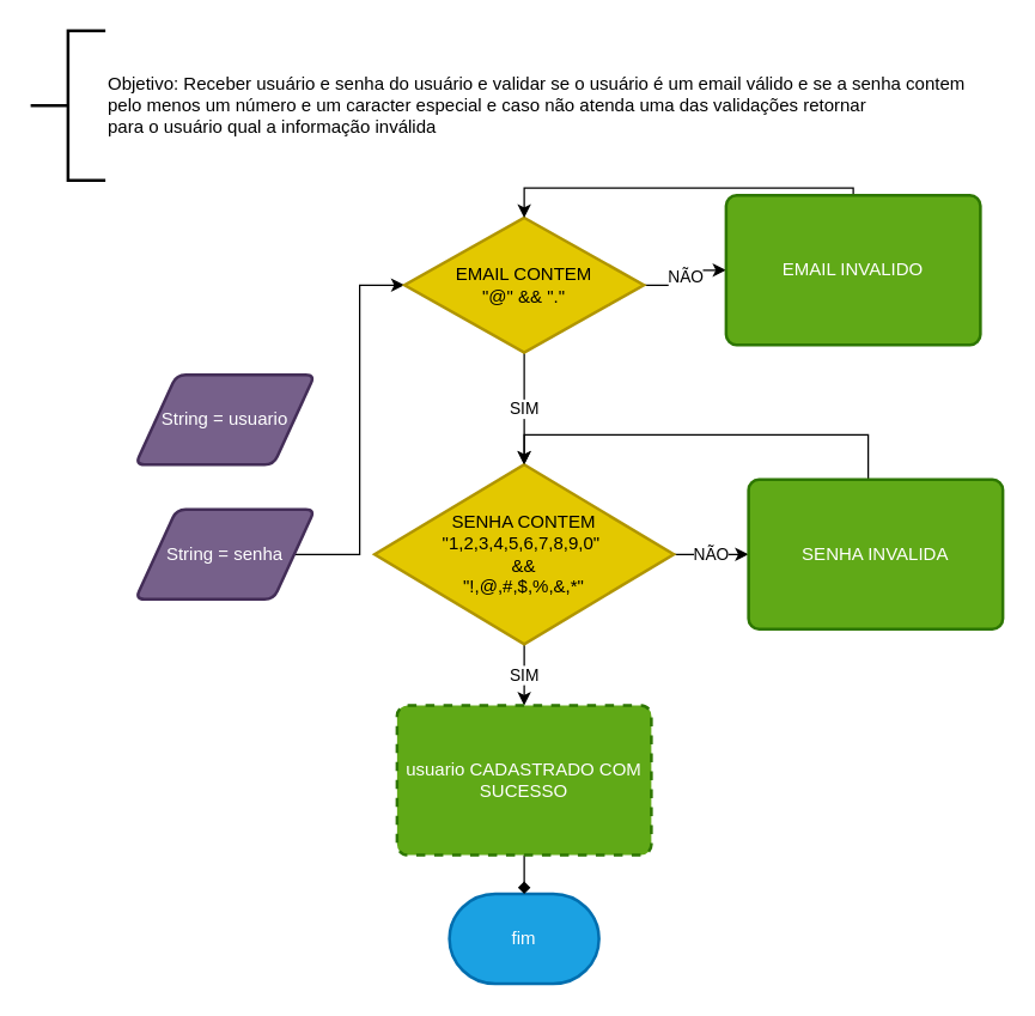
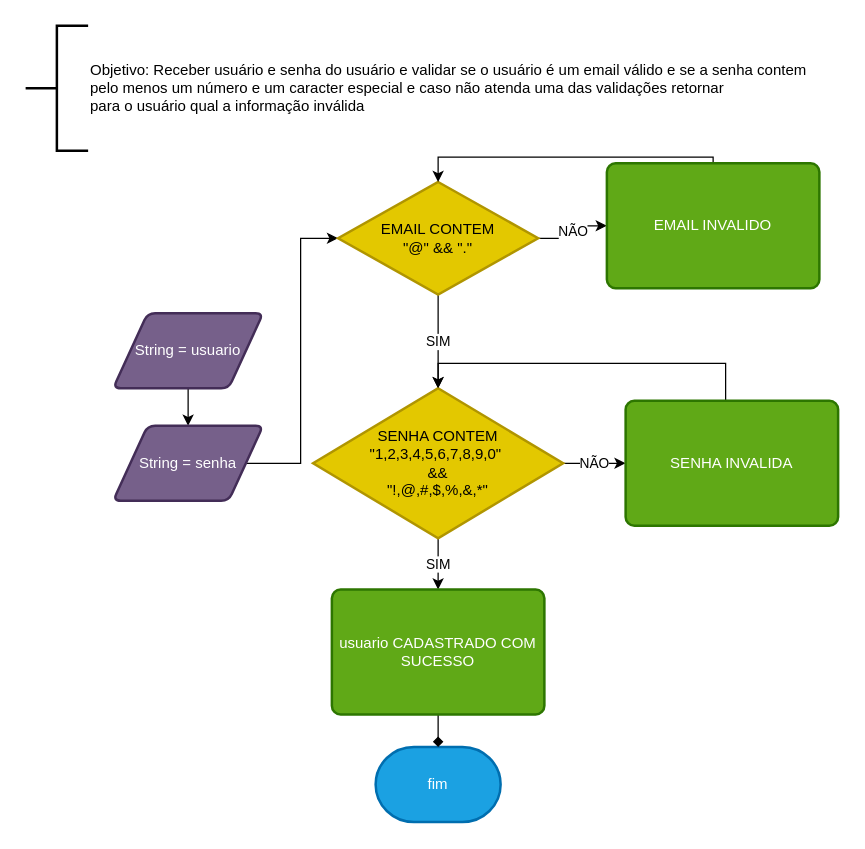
+ <mxCell id="3" style="edgeStyle=orthogonalEdgeStyle;rounded=0;orthogonalLoop=1;jettySize=auto;html=1;entryX=0.5;entryY=0;entryDx=0;entryDy=0;" edge="1" parent="1" source="4" target="6"><mxGeometry relative="1" as="geometry" /></mxCell>
- <mxCell id="15" value="usuario CADASTRADO COM SUCESSO" style="rounded=1;whiteSpace=wrap;html=1;absoluteArcSize=1;arcSize=14;strokeWidth=2;fillColor=#60a917;fontColor=#ffffff;strokeColor=#2D7600;dashed=1;" vertex="1" parent="1"><mxGeometry x="265" y="471" width="170" height="100" as="geometry" /></mxCell>
+ <mxCell id="15" value="usuario CADASTRADO COM SUCESSO" style="rounded=1;whiteSpace=wrap;html=1;absoluteArcSize=1;arcSize=14;strokeWidth=2;fillColor=#60a917;fontColor=#ffffff;strokeColor=#2D7600;" vertex="1" parent="1"><mxGeometry x="265" y="471" width="170" height="100" as="geometry" /></mxCell>
